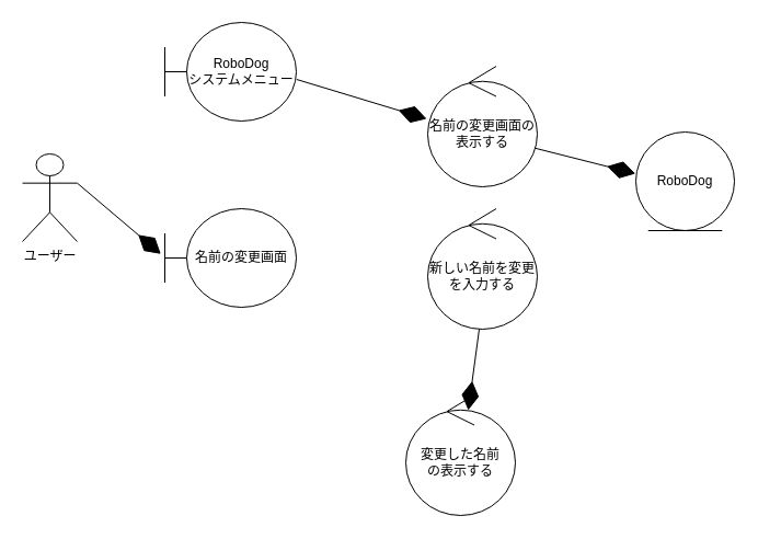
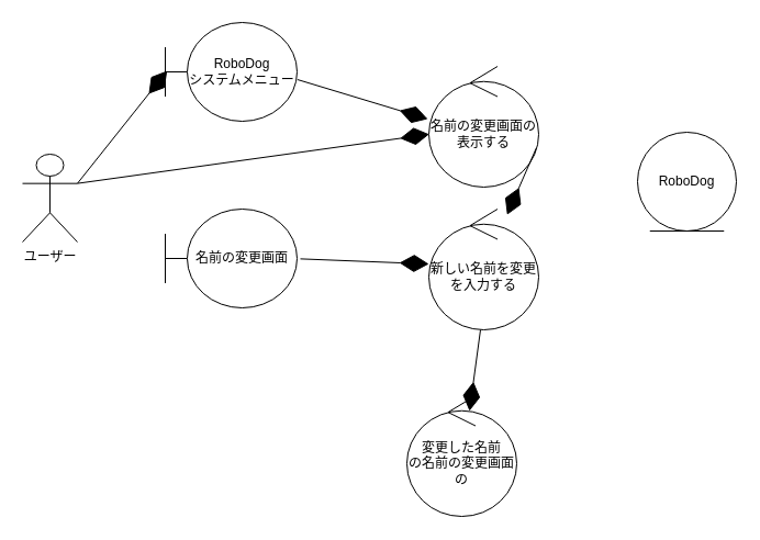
+ <mxCell id="14" value="" style="endArrow=diamondThin;endFill=1;endSize=24;html=1;rounded=0;exitX=1;exitY=0.333;exitDx=0;exitDy=0;exitPerimeter=0;entryX=0.014;entryY=0.489;entryDx=0;entryDy=0;entryPerimeter=0;" edge="1" parent="1" source="2" target="3"><mxGeometry width="160" relative="1" as="geometry"><mxPoint x="320" y="190" as="sourcePoint" /><mxPoint x="480" y="190" as="targetPoint" /></mxGeometry></mxCell>
- <mxCell id="11" value="" style="endArrow=diamondThin;endFill=1;endSize=24;html=1;rounded=0;exitX=0.977;exitY=0.679;exitDx=0;exitDy=0;exitPerimeter=0;entryX=-0.004;entryY=0.422;entryDx=0;entryDy=0;entryPerimeter=0;" edge="1" parent="1" source="6" target="8"><mxGeometry width="160" relative="1" as="geometry"><mxPoint x="320" y="190" as="sourcePoint" /><mxPoint x="480" y="190" as="targetPoint" /></mxGeometry></mxCell>
+ <mxCell id="11" value="" style="endArrow=diamondThin;endFill=1;endSize=24;html=1;rounded=0;exitX=0.977;exitY=0.679;exitDx=0;exitDy=0;exitPerimeter=0;" edge="1" parent="1" source="6" target="5"><mxGeometry width="160" relative="1" as="geometry"><mxPoint x="320" y="190" as="sourcePoint" /><mxPoint x="480" y="190" as="targetPoint" /></mxGeometry></mxCell>
- <mxCell id="9" value="" style="endArrow=diamondThin;endFill=1;endSize=24;html=1;rounded=0;exitX=1;exitY=0.333;exitDx=0;exitDy=0;exitPerimeter=0;entryX=-0.031;entryY=0.459;entryDx=0;entryDy=0;entryPerimeter=0;" edge="1" parent="1" source="2" target="4"><mxGeometry width="160" relative="1" as="geometry"><mxPoint x="260" y="240" as="sourcePoint" /><mxPoint x="420" y="240" as="targetPoint" /></mxGeometry></mxCell>
+ <mxCell id="9" value="" style="endArrow=diamondThin;endFill=1;endSize=24;html=1;rounded=0;exitX=1;exitY=0.333;exitDx=0;exitDy=0;exitPerimeter=0;" edge="1" parent="1" source="2" target="6"><mxGeometry width="160" relative="1" as="geometry"><mxPoint x="260" y="240" as="sourcePoint" /><mxPoint x="420" y="240" as="targetPoint" /></mxGeometry></mxCell>
+ <mxCell id="12" value="" style="endArrow=diamondThin;endFill=1;endSize=24;html=1;rounded=0;exitX=1.025;exitY=0.504;exitDx=0;exitDy=0;exitPerimeter=0;entryX=0;entryY=0.455;entryDx=0;entryDy=0;entryPerimeter=0;" edge="1" parent="1" source="4" target="5"><mxGeometry width="160" relative="1" as="geometry"><mxPoint x="320" y="190" as="sourcePoint" /><mxPoint x="480" y="190" as="targetPoint" /></mxGeometry></mxCell>
- <mxCell id="7" value="変更した名前&lt;div&gt;の&lt;span style=&quot;background-color: transparent; color: light-dark(rgb(0, 0, 0), rgb(255, 255, 255));&quot;&gt;表示する&lt;/span&gt;&lt;/div&gt;" style="ellipse;shape=umlControl;whiteSpace=wrap;html=1;" vertex="1" parent="1"><mxGeometry x="370" y="360" width="100" height="110" as="geometry" /></mxCell>
+ <mxCell id="7" value="変更した名前&lt;div&gt;の&lt;span style=&quot;background-color: transparent; color: light-dark(rgb(0, 0, 0), rgb(255, 255, 255));&quot;&gt;名前の変更画面の&lt;/span&gt;&lt;/div&gt;" style="ellipse;shape=umlControl;whiteSpace=wrap;html=1;" vertex="1" parent="1"><mxGeometry x="370" y="360" width="100" height="110" as="geometry" /></mxCell>
